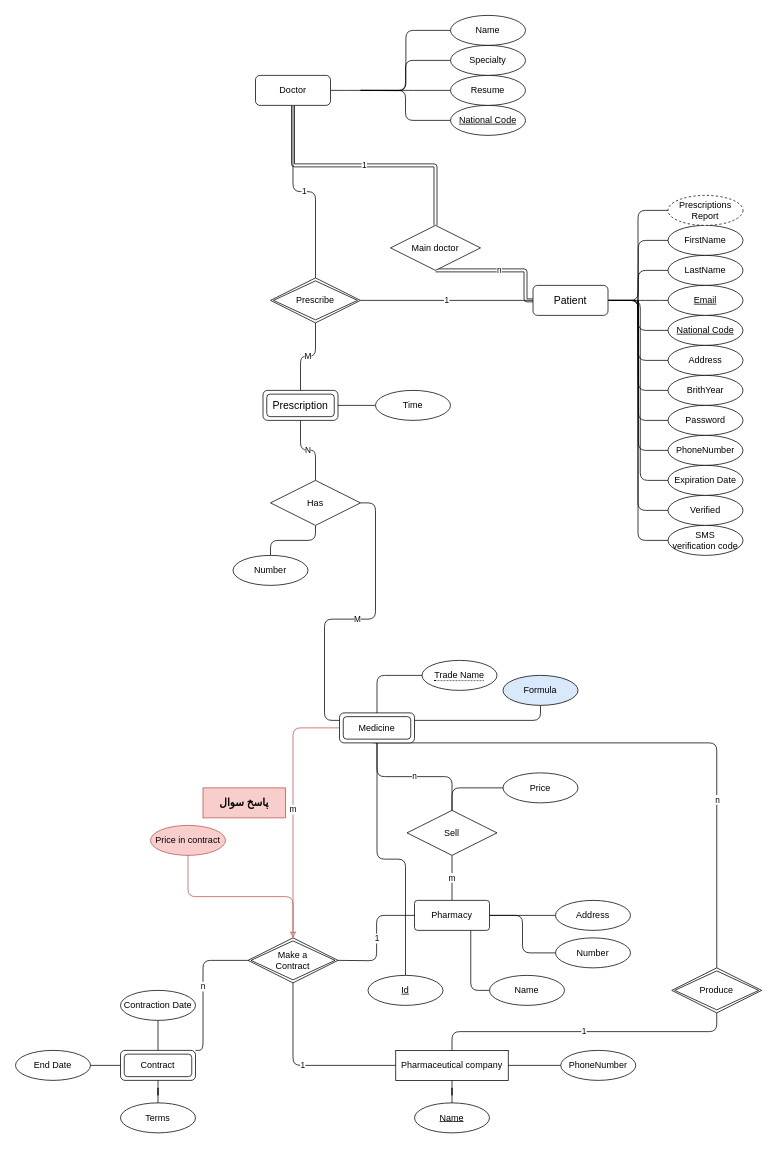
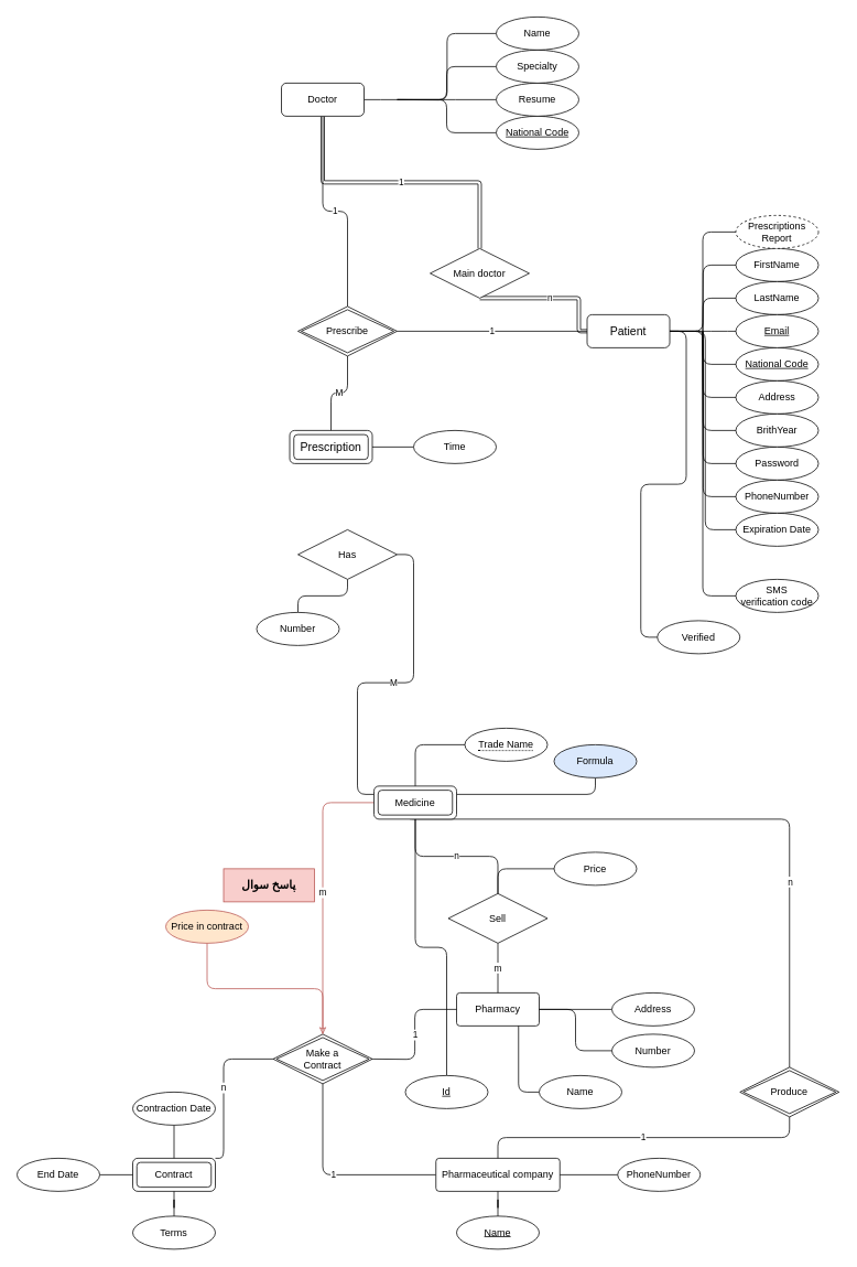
- <mxCell id="61" value="N" style="edgeStyle=orthogonalEdgeStyle;rounded=1;orthogonalLoop=1;jettySize=auto;html=1;exitX=0.5;exitY=1;exitDx=0;exitDy=0;entryX=0.5;entryY=0;entryDx=0;entryDy=0;endArrow=none;endFill=0;" parent="1" source="63" target="28" edge="1"><mxGeometry relative="1" as="geometry" /></mxCell>
- <mxCell id="91" value="Verified" style="ellipse;whiteSpace=wrap;html=1;align=center;" parent="1" vertex="1"><mxGeometry x="890" y="660" width="100" height="40" as="geometry" /></mxCell>
+ <mxCell id="91" value="Verified" style="ellipse;whiteSpace=wrap;html=1;align=center;" parent="1" vertex="1"><mxGeometry x="795" y="750" width="100" height="40" as="geometry" /></mxCell>
- <mxCell id="95" value="Price in contract" style="ellipse;whiteSpace=wrap;html=1;align=center;fillColor=#f8cecc;strokeColor=#b85450;" vertex="1" parent="1"><mxGeometry x="200" y="1100" width="100" height="40" as="geometry" /></mxCell>
+ <mxCell id="95" value="Price in contract" style="ellipse;whiteSpace=wrap;html=1;align=center;fillColor=#ffe6cc;strokeColor=#b85450;" vertex="1" parent="1"><mxGeometry x="200" y="1100" width="100" height="40" as="geometry" /></mxCell>
- <mxCell id="42" value="Pharmaceutical company" style="arcSize=10;whiteSpace=wrap;html=1;align=center;rounded=0;" parent="1" vertex="1"><mxGeometry x="527" y="1400" width="150" height="40" as="geometry" /></mxCell>
+ <mxCell id="42" value="Pharmaceutical company" style="rounded=1;arcSize=10;whiteSpace=wrap;html=1;align=center;" parent="1" vertex="1"><mxGeometry x="527" y="1400" width="150" height="40" as="geometry" /></mxCell>
